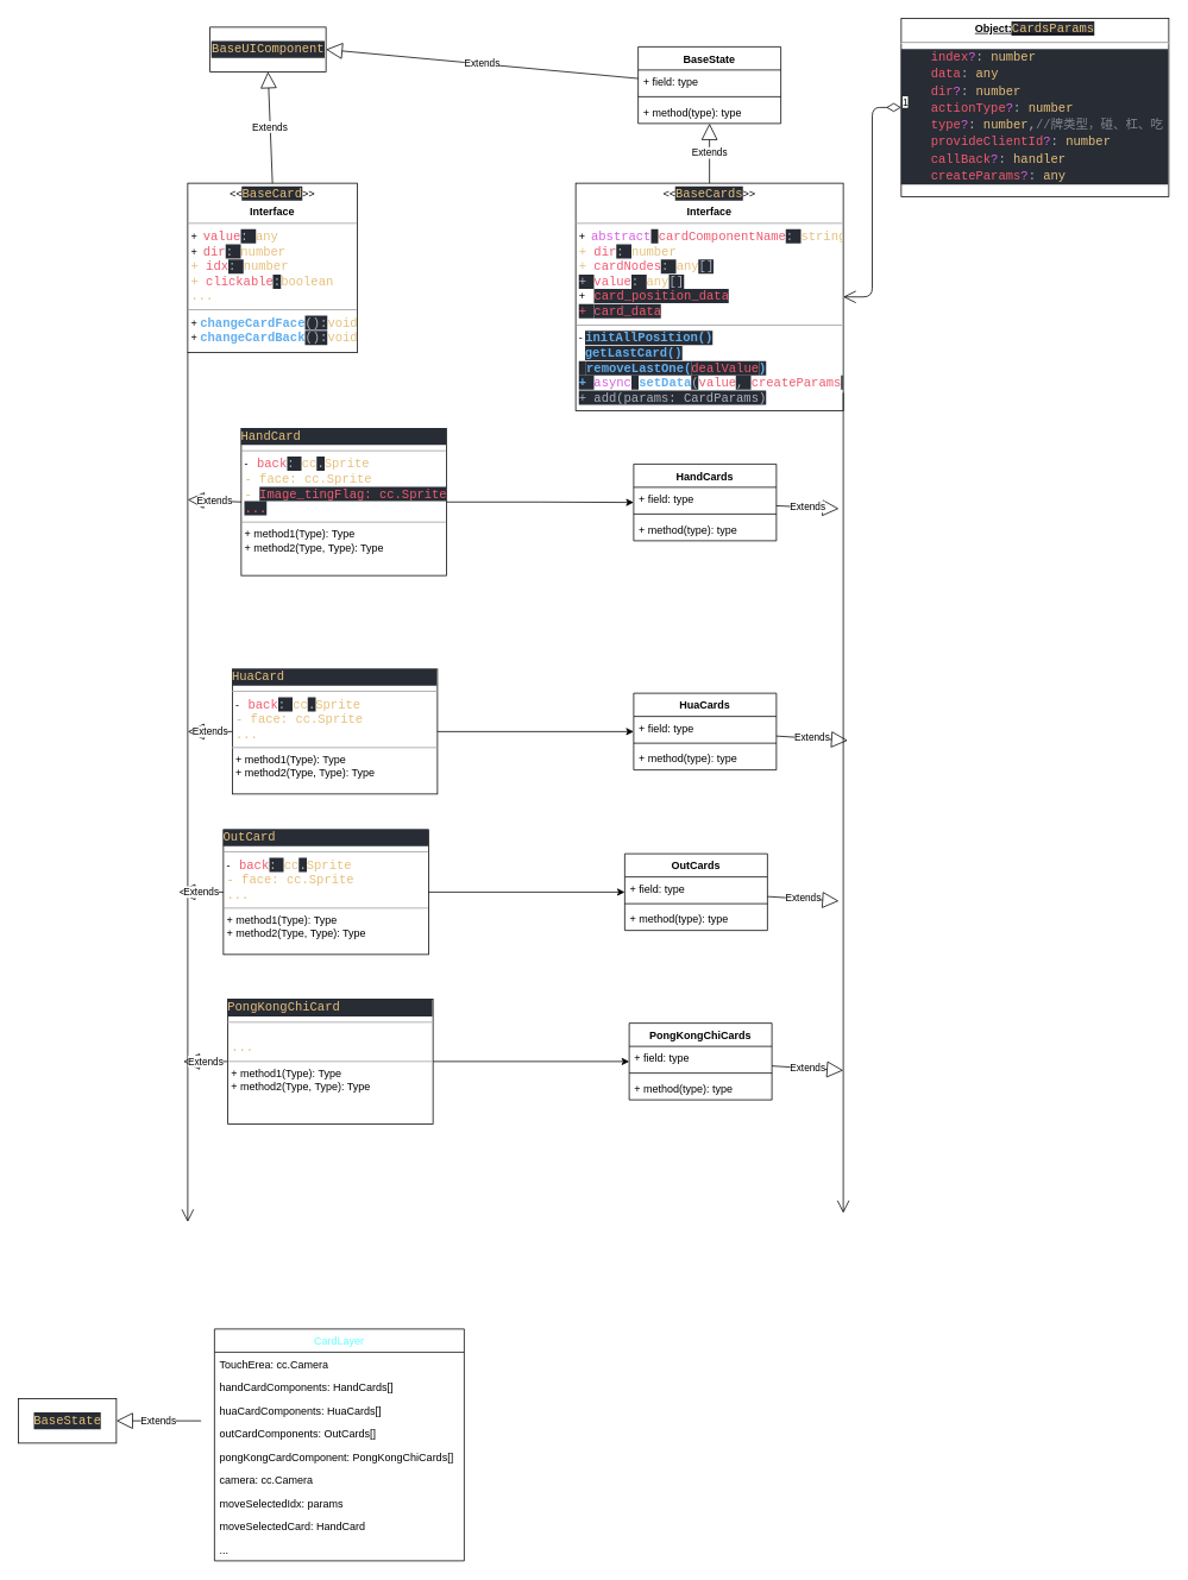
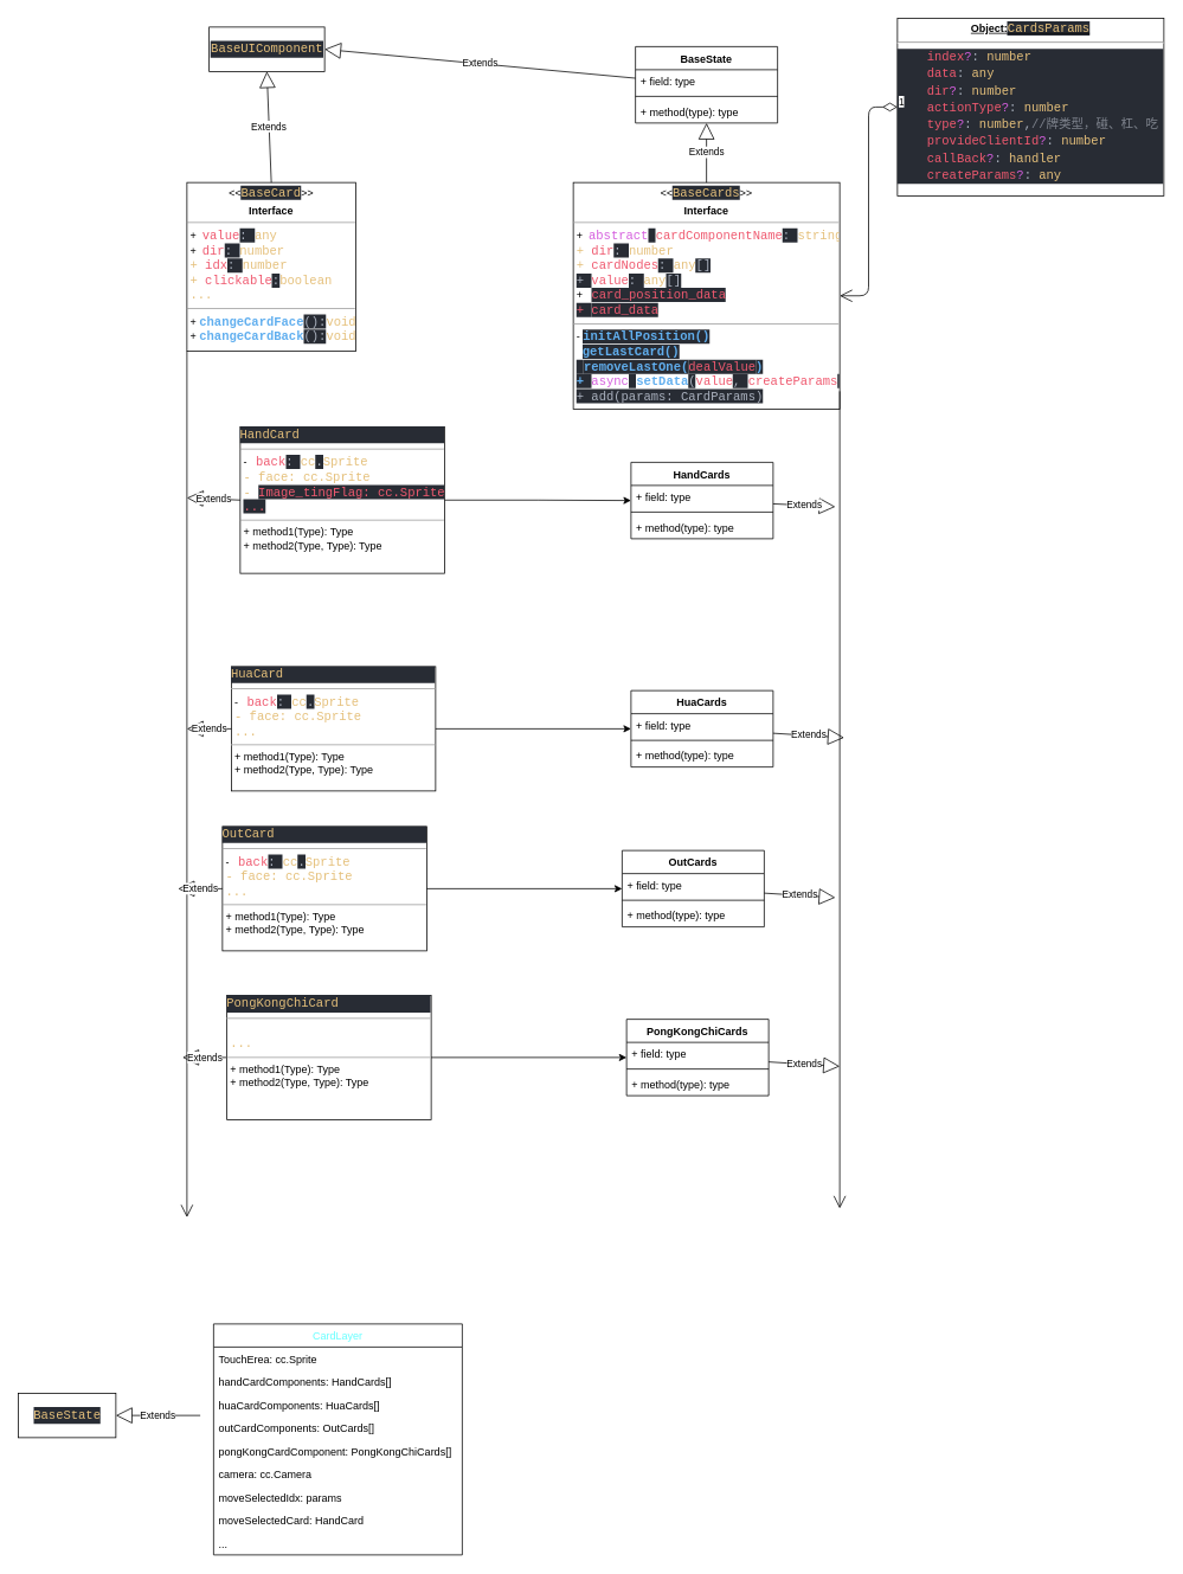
- <mxCell id="51" value="TouchErea: cc.Camera" style="text;strokeColor=none;fillColor=none;align=left;verticalAlign=top;spacingLeft=4;spacingRight=4;overflow=hidden;rotatable=0;points=[[0,0.5],[1,0.5]];portConstraint=eastwest;" vertex="1" parent="50"><mxGeometry y="26" width="280" height="26" as="geometry" /></mxCell>
+ <mxCell id="51" value="TouchErea: cc.Sprite" style="text;strokeColor=none;fillColor=none;align=left;verticalAlign=top;spacingLeft=4;spacingRight=4;overflow=hidden;rotatable=0;points=[[0,0.5],[1,0.5]];portConstraint=eastwest;" vertex="1" parent="50"><mxGeometry y="26" width="280" height="26" as="geometry" /></mxCell>
